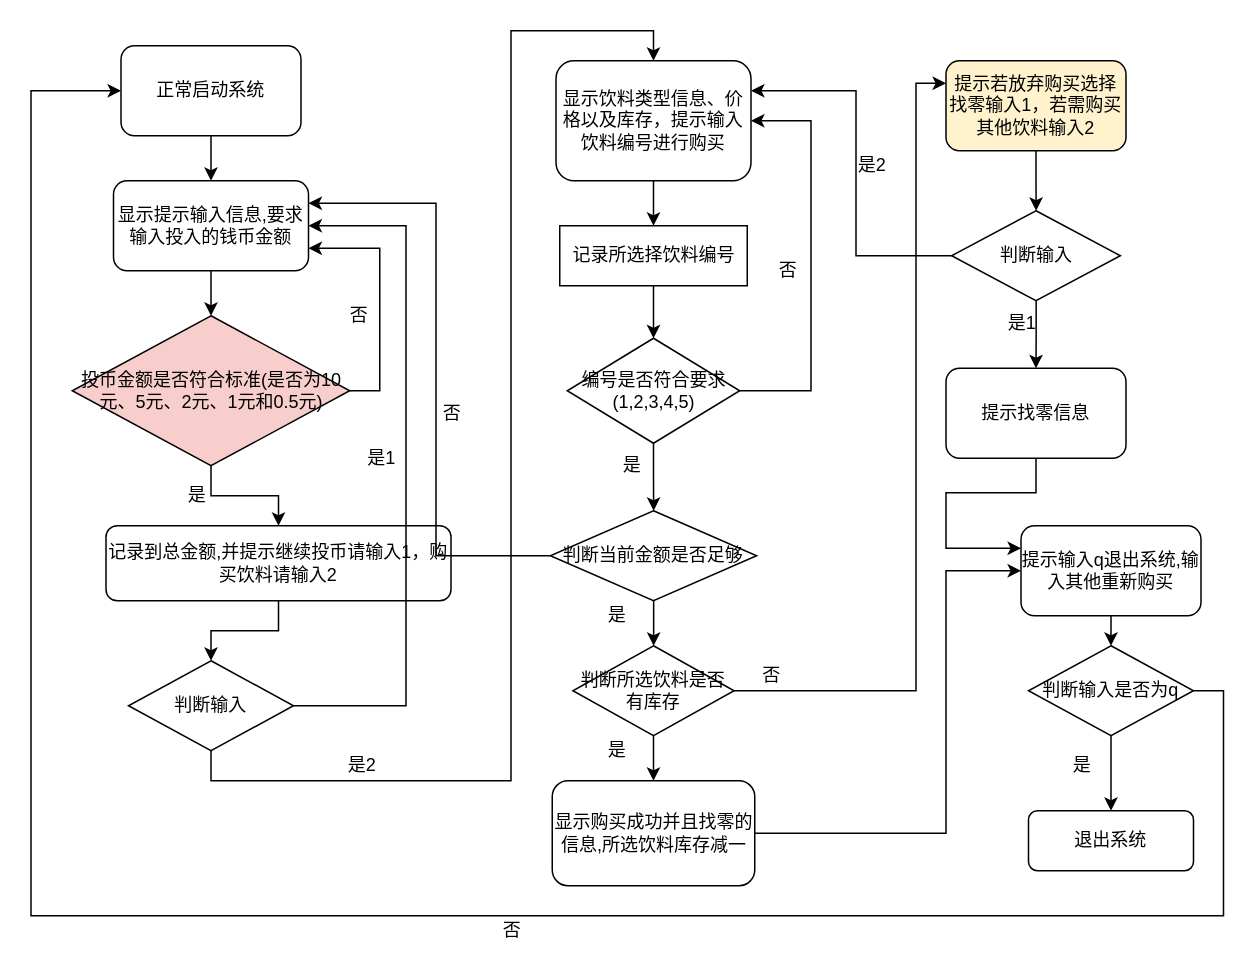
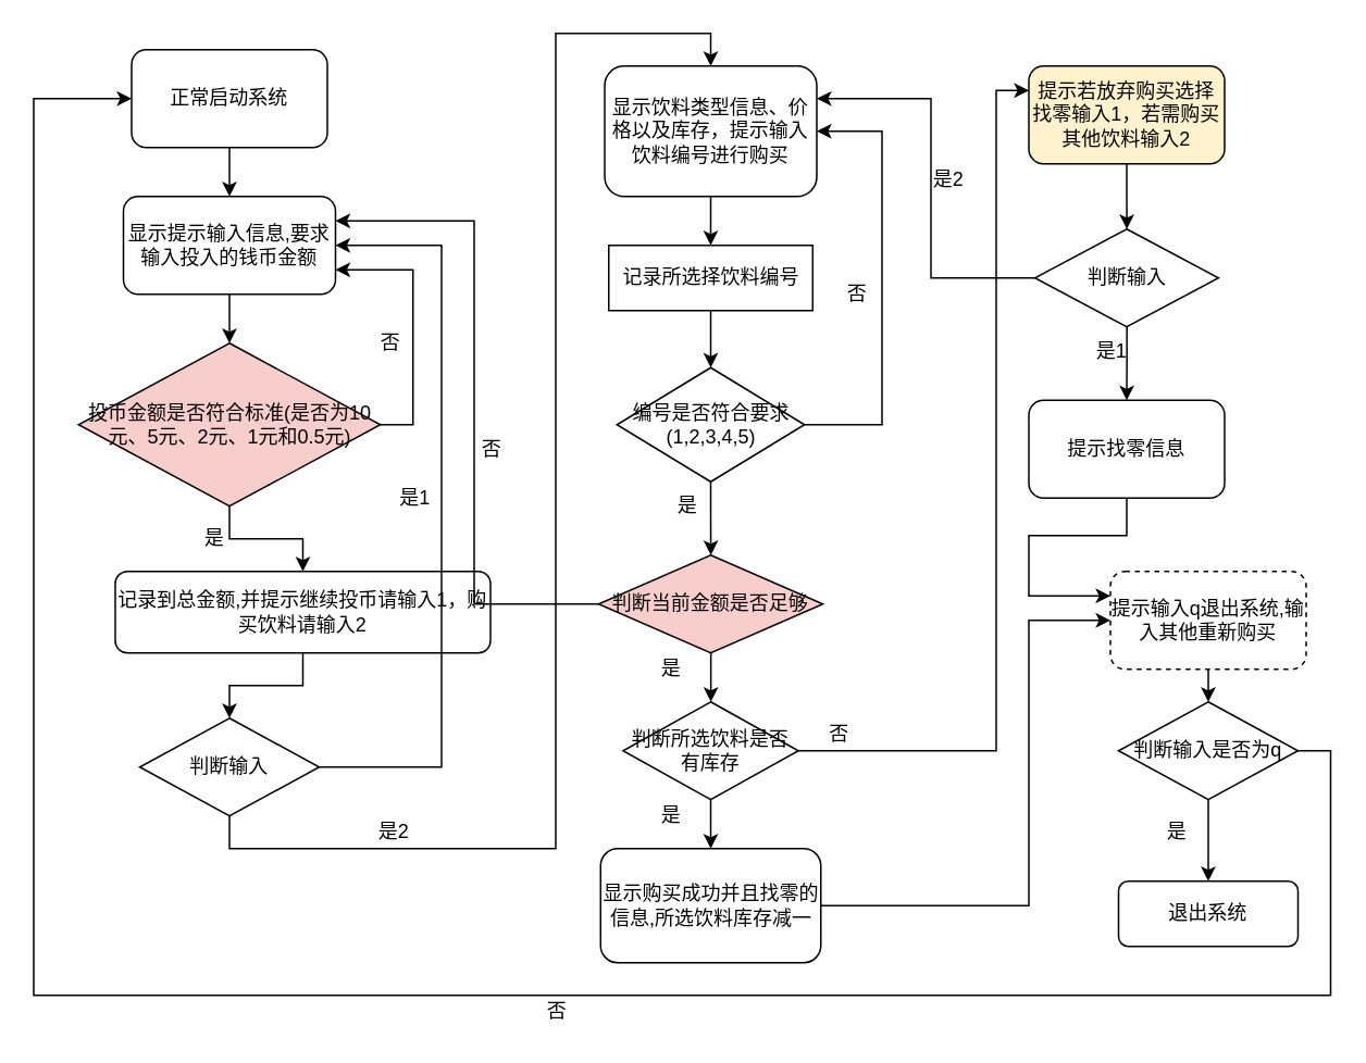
- <mxCell id="28" value="判断当前金额是否足够" style="rhombus;whiteSpace=wrap;html=1;" vertex="1" parent="1"><mxGeometry x="366.25" y="340" width="137.5" height="60" as="geometry" /></mxCell>
+ <mxCell id="28" value="判断当前金额是否足够" style="rhombus;whiteSpace=wrap;html=1;fillColor=#f8cecc;" vertex="1" parent="1"><mxGeometry x="366.25" y="340" width="137.5" height="60" as="geometry" /></mxCell>
- <mxCell id="49" value="提示输入q退出系统,输入其他重新购买" style="rounded=1;whiteSpace=wrap;html=1;" vertex="1" parent="1"><mxGeometry x="680" y="350" width="120" height="60" as="geometry" /></mxCell>
+ <mxCell id="49" value="提示输入q退出系统,输入其他重新购买" style="rounded=1;whiteSpace=wrap;html=1;dashed=1;" vertex="1" parent="1"><mxGeometry x="680" y="350" width="120" height="60" as="geometry" /></mxCell>
